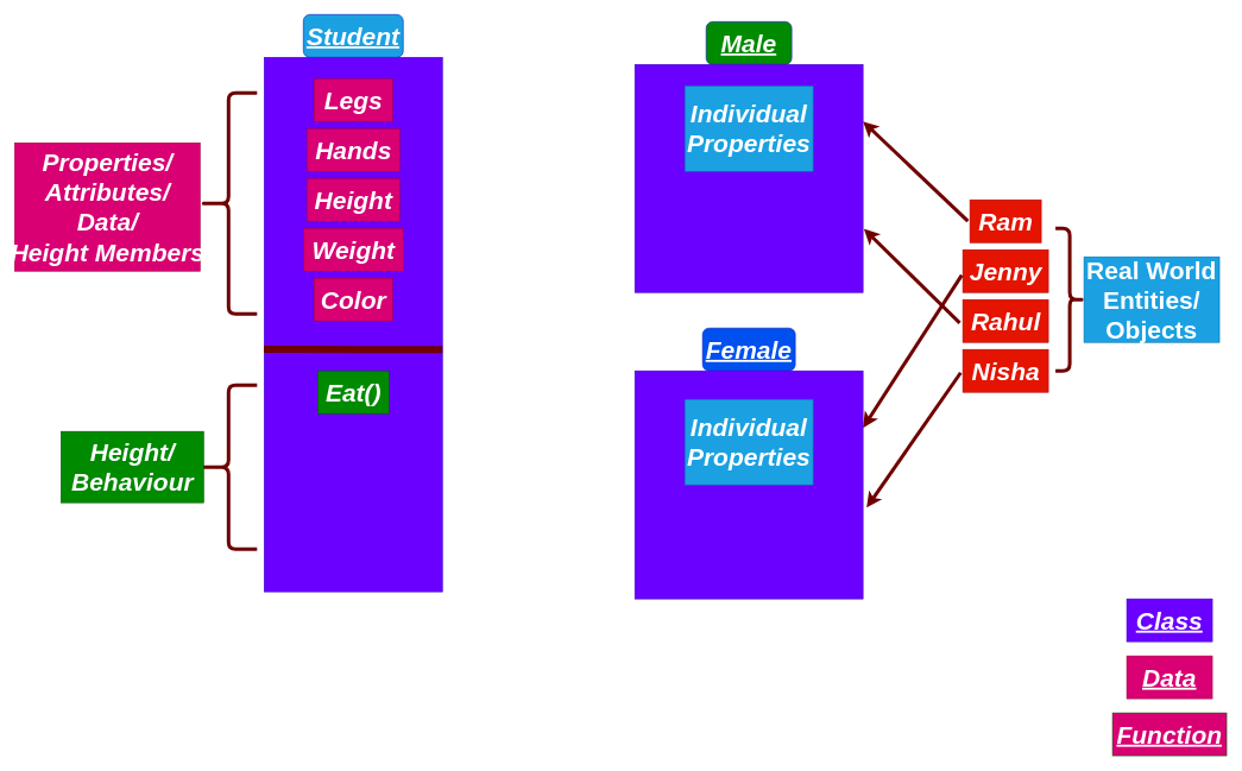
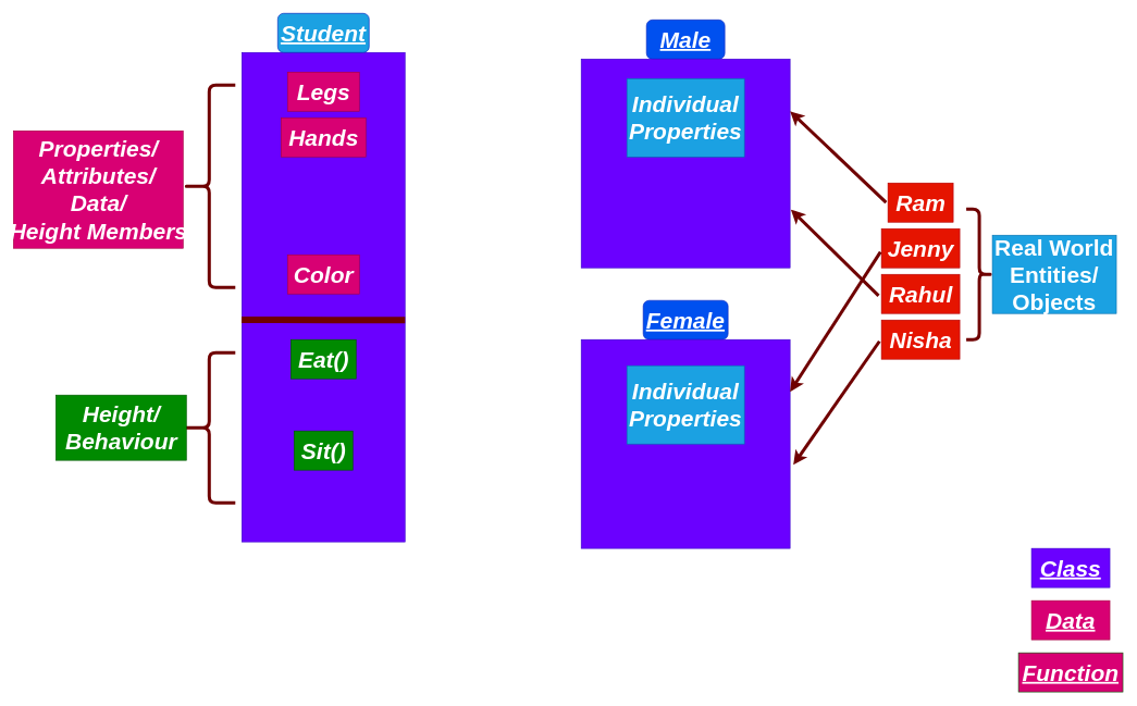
- <mxCell id="16" value="&lt;b&gt;&lt;i&gt;&lt;u&gt;Male&lt;/u&gt;&lt;/i&gt;&lt;/b&gt;" style="rounded=1;whiteSpace=wrap;html=1;strokeWidth=1;fontSize=35;fillColor=#008a00;fontColor=#ffffff;strokeColor=#001DBC;" vertex="1" parent="1"><mxGeometry x="990" y="30" width="120" height="60" as="geometry" /></mxCell>
+ <mxCell id="16" value="&lt;b&gt;&lt;i&gt;&lt;u&gt;Male&lt;/u&gt;&lt;/i&gt;&lt;/b&gt;" style="rounded=1;whiteSpace=wrap;html=1;strokeWidth=1;fontSize=35;fillColor=#0050ef;fontColor=#ffffff;strokeColor=#001DBC;" vertex="1" parent="1"><mxGeometry x="990" y="30" width="120" height="60" as="geometry" /></mxCell>
- <mxCell id="6" value="&lt;b&gt;&lt;i&gt;Height&lt;/i&gt;&lt;/b&gt;" style="text;html=1;align=center;verticalAlign=middle;resizable=0;points=[];autosize=1;strokeColor=#A50040;fillColor=#d80073;fontSize=35;fontColor=#ffffff;" vertex="1" parent="1"><mxGeometry x="430" y="250" width="130" height="60" as="geometry" /></mxCell>
- <mxCell id="7" value="&lt;b&gt;&lt;i&gt;Weight&lt;/i&gt;&lt;/b&gt;" style="text;html=1;align=center;verticalAlign=middle;resizable=0;points=[];autosize=1;strokeColor=#A50040;fillColor=#d80073;fontSize=35;fontColor=#ffffff;" vertex="1" parent="1"><mxGeometry x="425" y="320" width="140" height="60" as="geometry" /></mxCell>
+ <mxCell id="11" value="&lt;b&gt;&lt;i&gt;Sit()&lt;/i&gt;&lt;/b&gt;" style="text;html=1;align=center;verticalAlign=middle;resizable=0;points=[];autosize=1;strokeColor=#005700;fillColor=#008a00;fontSize=35;fontColor=#ffffff;" vertex="1" parent="1"><mxGeometry x="450" y="660" width="90" height="60" as="geometry" /></mxCell>
